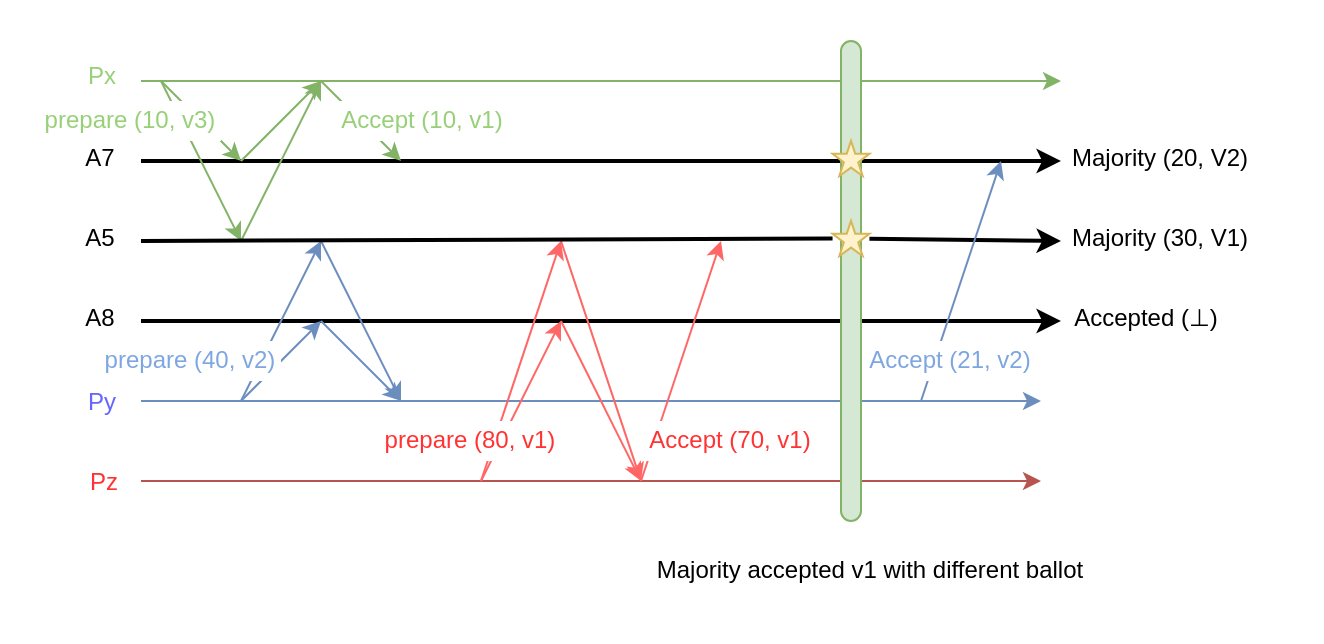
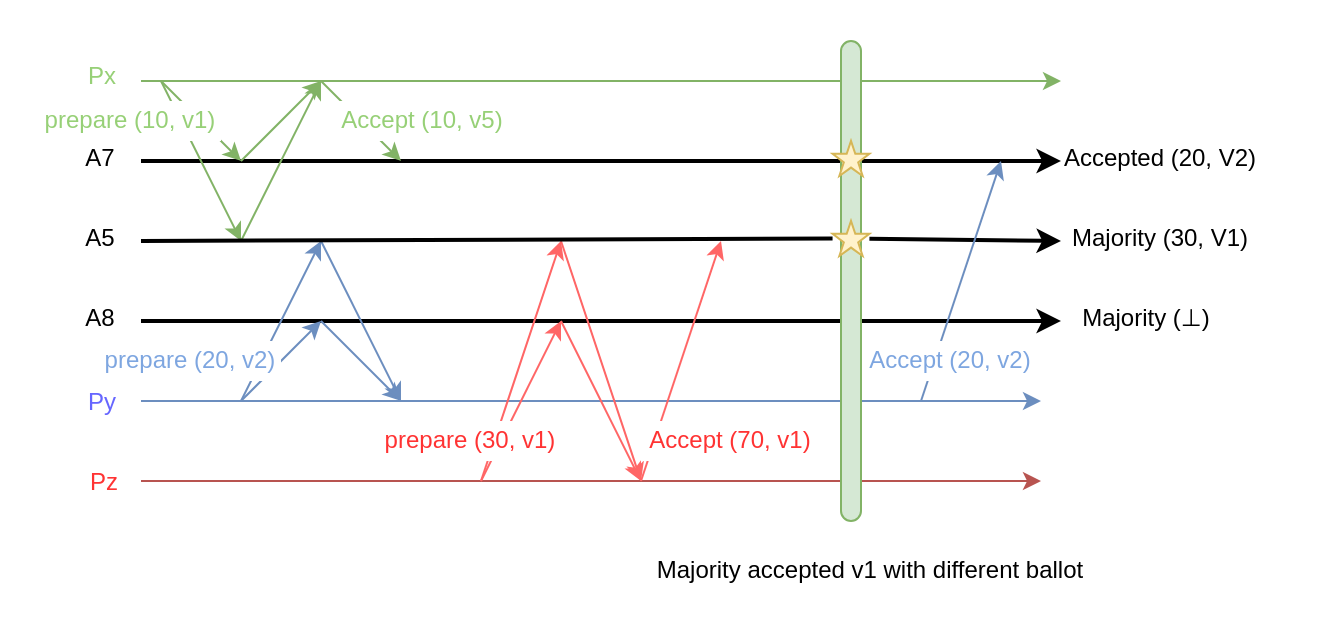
- <mxCell id="10" value="prepare (10, v3)" style="text;html=1;strokeColor=none;fillColor=default;align=center;verticalAlign=middle;whiteSpace=wrap;rounded=0;fontColor=#97D077;gradientColor=none;fillStyle=solid;" vertex="1" parent="1"><mxGeometry x="20" y="50" width="90" height="20" as="geometry" /></mxCell>
+ <mxCell id="10" value="prepare (10, v1)" style="text;html=1;strokeColor=none;fillColor=default;align=center;verticalAlign=middle;whiteSpace=wrap;rounded=0;fontColor=#97D077;gradientColor=none;fillStyle=solid;" vertex="1" parent="1"><mxGeometry x="20" y="50" width="90" height="20" as="geometry" /></mxCell>
- <mxCell id="12" value="Accept (10, v1)" style="text;html=1;strokeColor=none;fillColor=default;align=center;verticalAlign=middle;whiteSpace=wrap;rounded=0;fontColor=#97D077;gradientColor=none;fillStyle=solid;" vertex="1" parent="1"><mxGeometry x="166" y="50" width="90" height="20" as="geometry" /></mxCell>
+ <mxCell id="12" value="Accept (10, v5)" style="text;html=1;strokeColor=none;fillColor=default;align=center;verticalAlign=middle;whiteSpace=wrap;rounded=0;fontColor=#97D077;gradientColor=none;fillStyle=solid;" vertex="1" parent="1"><mxGeometry x="166" y="50" width="90" height="20" as="geometry" /></mxCell>
- <mxCell id="33" value="Majority (20, V2)" style="text;html=1;strokeColor=none;fillColor=none;align=center;verticalAlign=middle;whiteSpace=wrap;rounded=0;fillStyle=solid;fontColor=#000000;" vertex="1" parent="1"><mxGeometry x="520" y="63.75" width="120" height="30" as="geometry" /></mxCell>
+ <mxCell id="33" value="Accepted (20, V2)" style="text;html=1;strokeColor=none;fillColor=none;align=center;verticalAlign=middle;whiteSpace=wrap;rounded=0;fillStyle=solid;fontColor=#000000;" vertex="1" parent="1"><mxGeometry x="520" y="63.75" width="120" height="30" as="geometry" /></mxCell>
- <mxCell id="34" value="Accepted (⊥)" style="text;html=1;strokeColor=none;fillColor=none;align=center;verticalAlign=middle;whiteSpace=wrap;rounded=0;fillStyle=solid;fontColor=#000000;" vertex="1" parent="1"><mxGeometry x="513" y="144" width="120" height="30" as="geometry" /></mxCell>
+ <mxCell id="34" value="Majority (⊥)" style="text;html=1;strokeColor=none;fillColor=none;align=center;verticalAlign=middle;whiteSpace=wrap;rounded=0;fillStyle=solid;fontColor=#000000;" vertex="1" parent="1"><mxGeometry x="513" y="144" width="120" height="30" as="geometry" /></mxCell>
- <mxCell id="18" value="prepare (40, v2)" style="text;html=1;strokeColor=none;fillColor=default;align=center;verticalAlign=middle;whiteSpace=wrap;rounded=0;fontColor=#7EA6E0;gradientColor=none;fillStyle=solid;" vertex="1" parent="1"><mxGeometry x="50" y="170" width="90" height="20" as="geometry" /></mxCell>
+ <mxCell id="18" value="prepare (20, v2)" style="text;html=1;strokeColor=none;fillColor=default;align=center;verticalAlign=middle;whiteSpace=wrap;rounded=0;fontColor=#7EA6E0;gradientColor=none;fillStyle=solid;" vertex="1" parent="1"><mxGeometry x="50" y="170" width="90" height="20" as="geometry" /></mxCell>
- <mxCell id="28" value="Accept (21, v2)" style="text;html=1;strokeColor=none;fillColor=default;align=center;verticalAlign=middle;whiteSpace=wrap;rounded=0;fontColor=#7EA6E0;gradientColor=none;fillStyle=solid;" vertex="1" parent="1"><mxGeometry x="430" y="170" width="90" height="20" as="geometry" /></mxCell>
+ <mxCell id="28" value="Accept (20, v2)" style="text;html=1;strokeColor=none;fillColor=default;align=center;verticalAlign=middle;whiteSpace=wrap;rounded=0;fontColor=#7EA6E0;gradientColor=none;fillStyle=solid;" vertex="1" parent="1"><mxGeometry x="430" y="170" width="90" height="20" as="geometry" /></mxCell>
- <mxCell id="24" value="&lt;font color=&quot;#ff3333&quot;&gt;prepare (80, v1)&lt;/font&gt;" style="text;html=1;strokeColor=none;fillColor=default;align=center;verticalAlign=middle;whiteSpace=wrap;rounded=0;fontColor=#7EA6E0;gradientColor=none;fillStyle=solid;" vertex="1" parent="1"><mxGeometry x="190" y="210" width="90" height="20" as="geometry" /></mxCell>
+ <mxCell id="24" value="&lt;font color=&quot;#ff3333&quot;&gt;prepare (30, v1)&lt;/font&gt;" style="text;html=1;strokeColor=none;fillColor=default;align=center;verticalAlign=middle;whiteSpace=wrap;rounded=0;fontColor=#7EA6E0;gradientColor=none;fillStyle=solid;" vertex="1" parent="1"><mxGeometry x="190" y="210" width="90" height="20" as="geometry" /></mxCell>
